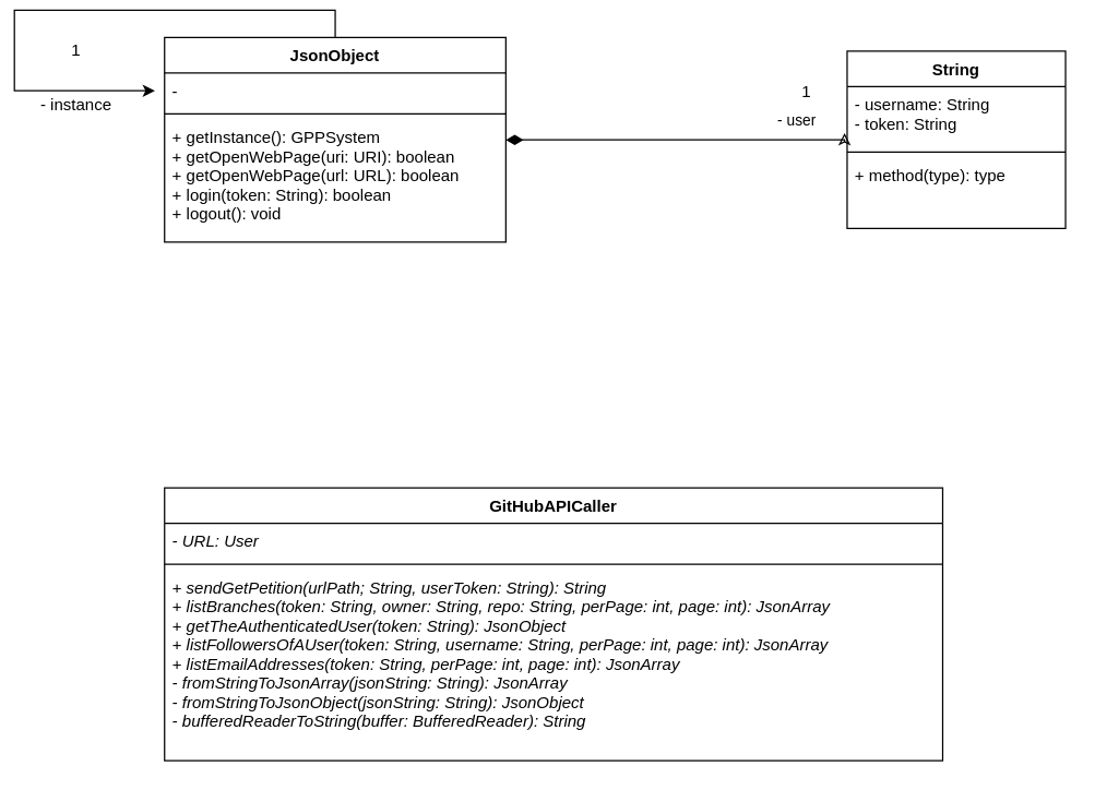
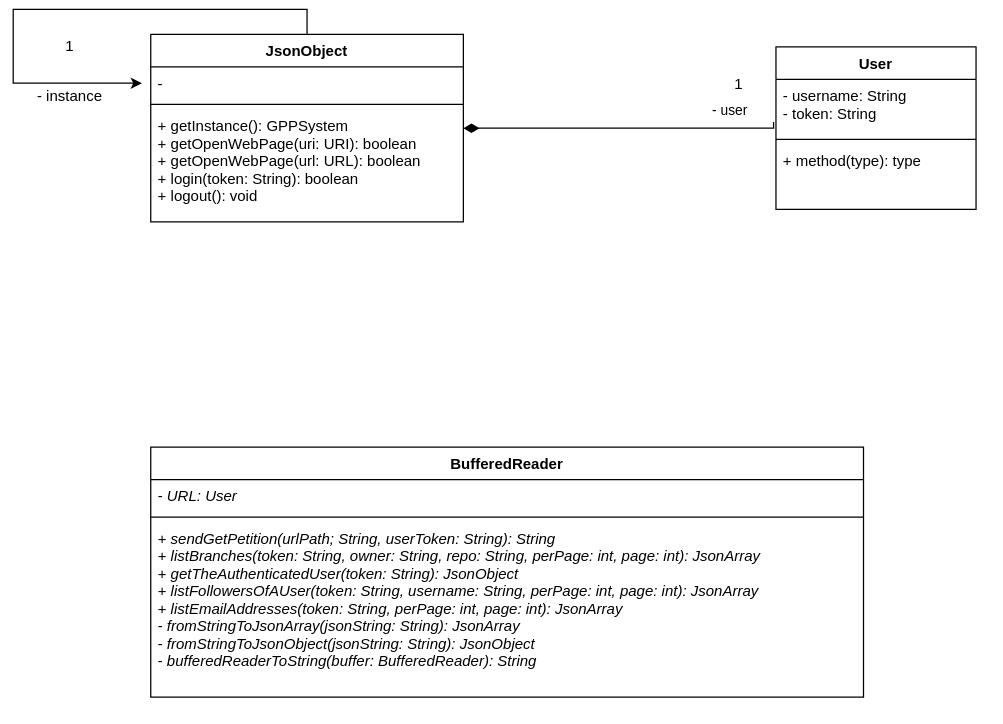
- <mxCell id="9" value="String" style="swimlane;fontStyle=1;align=center;verticalAlign=top;childLayout=stackLayout;horizontal=1;startSize=26;horizontalStack=0;resizeParent=1;resizeParentMax=0;resizeLast=0;collapsible=1;marginBottom=0;" parent="1" vertex="1"><mxGeometry x="620" y="30" width="160" height="130" as="geometry" /></mxCell>
+ <mxCell id="9" value="User" style="swimlane;fontStyle=1;align=center;verticalAlign=top;childLayout=stackLayout;horizontal=1;startSize=26;horizontalStack=0;resizeParent=1;resizeParentMax=0;resizeLast=0;collapsible=1;marginBottom=0;" parent="1" vertex="1"><mxGeometry x="620" y="30" width="160" height="130" as="geometry" /></mxCell>
- <mxCell id="2" style="edgeStyle=orthogonalEdgeStyle;rounded=0;orthogonalLoop=1;jettySize=auto;html=1;entryX=-0.012;entryY=0.773;entryDx=0;entryDy=0;entryPerimeter=0;startArrow=diamondThin;startFill=1;endArrow=classic;endFill=0;startSize=10;" parent="1" source="4" target="10" edge="1"><mxGeometry relative="1" as="geometry"><Array as="points"><mxPoint x="618" y="95" /></Array></mxGeometry></mxCell>
+ <mxCell id="2" style="edgeStyle=orthogonalEdgeStyle;rounded=0;orthogonalLoop=1;jettySize=auto;html=1;entryX=-0.012;entryY=0.773;entryDx=0;entryDy=0;entryPerimeter=0;startArrow=diamondThin;startFill=1;endArrow=none;endFill=0;startSize=10;" parent="1" source="4" target="10" edge="1"><mxGeometry relative="1" as="geometry"><Array as="points"><mxPoint x="618" y="95" /></Array></mxGeometry></mxCell>
- <mxCell id="16" value="GitHubAPICaller" style="swimlane;fontStyle=1;align=center;verticalAlign=top;childLayout=stackLayout;horizontal=1;startSize=26;horizontalStack=0;resizeParent=1;resizeParentMax=0;resizeLast=0;collapsible=1;marginBottom=0;" parent="1" vertex="1"><mxGeometry x="120" y="350" width="570" height="200" as="geometry" /></mxCell>
+ <mxCell id="16" value="BufferedReader" style="swimlane;fontStyle=1;align=center;verticalAlign=top;childLayout=stackLayout;horizontal=1;startSize=26;horizontalStack=0;resizeParent=1;resizeParentMax=0;resizeLast=0;collapsible=1;marginBottom=0;" parent="1" vertex="1"><mxGeometry x="120" y="350" width="570" height="200" as="geometry" /></mxCell>
